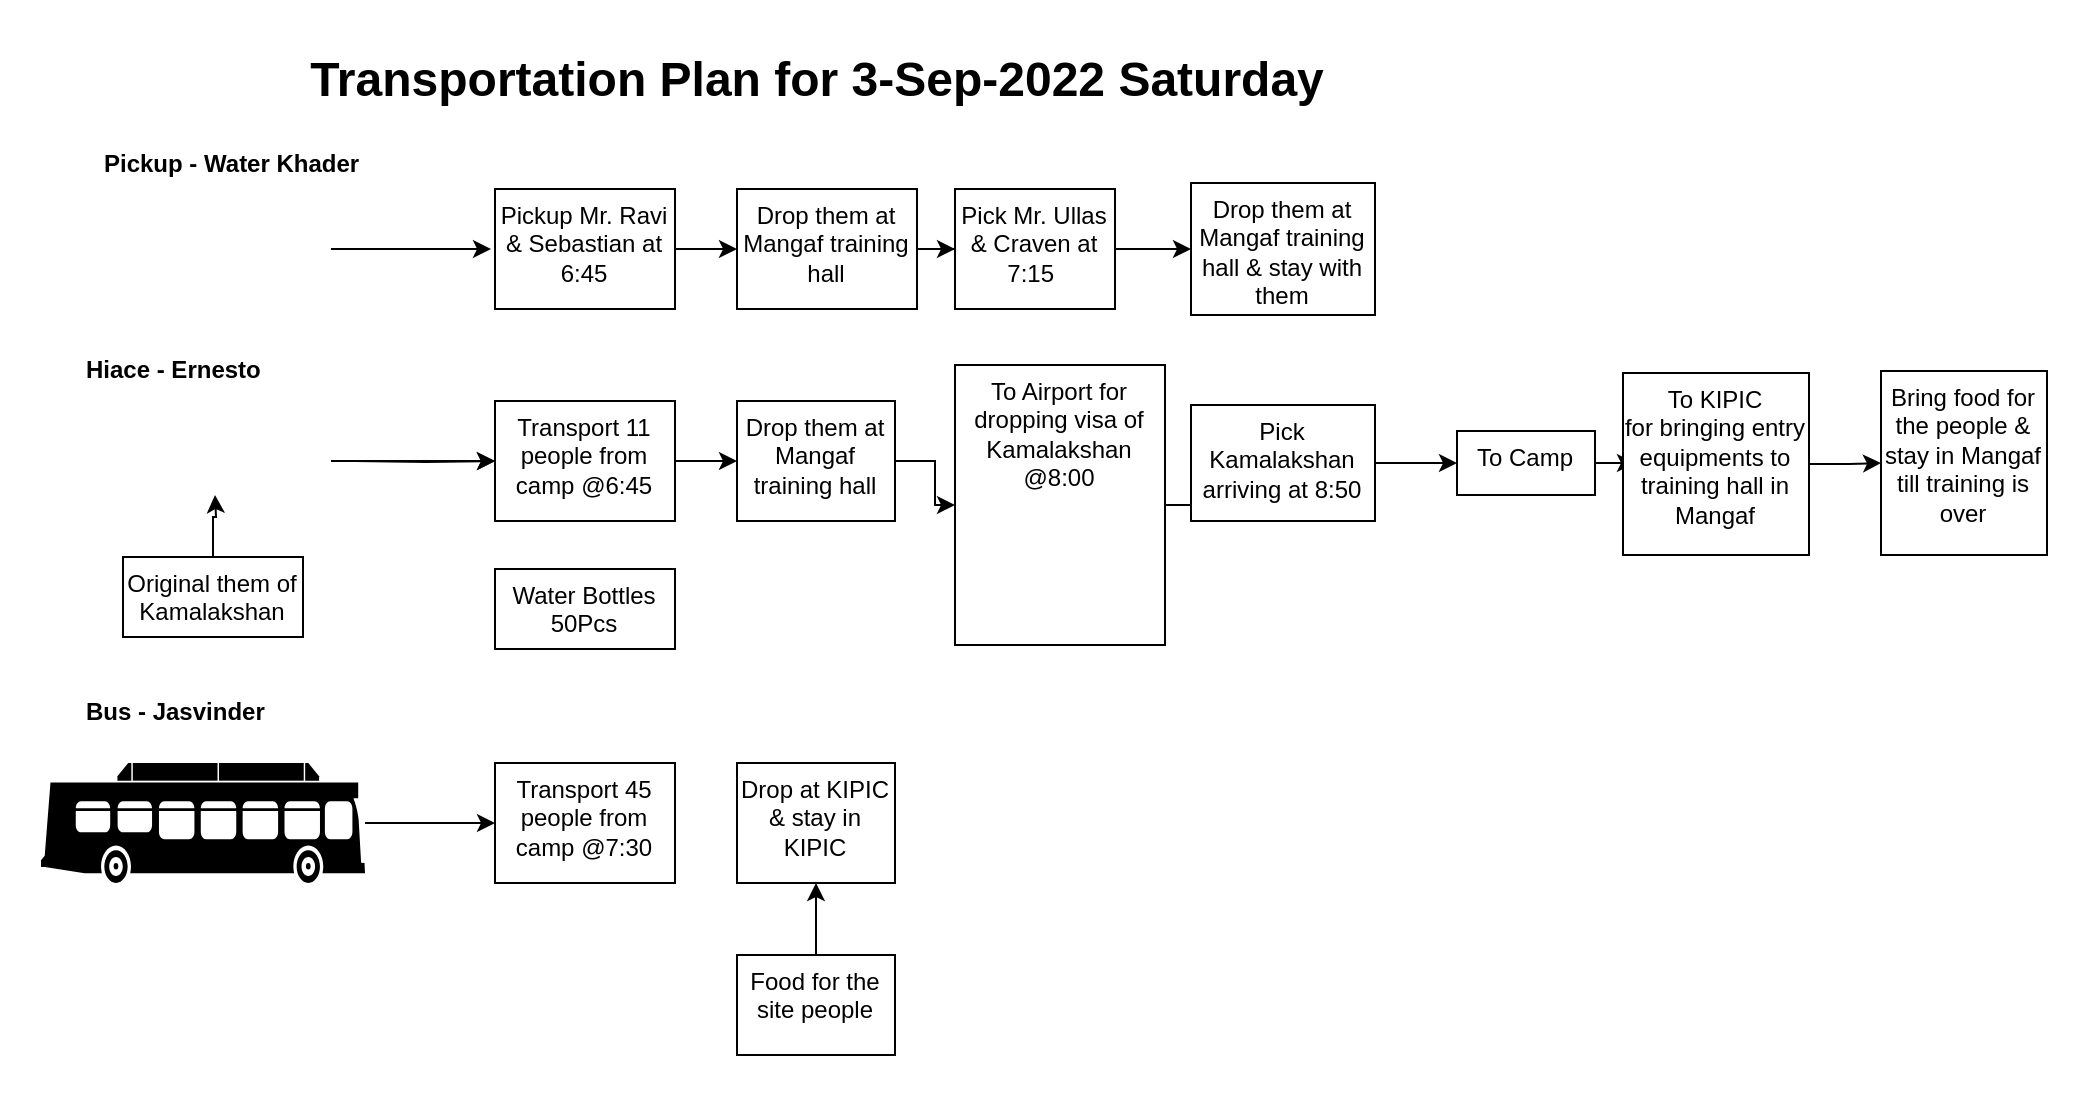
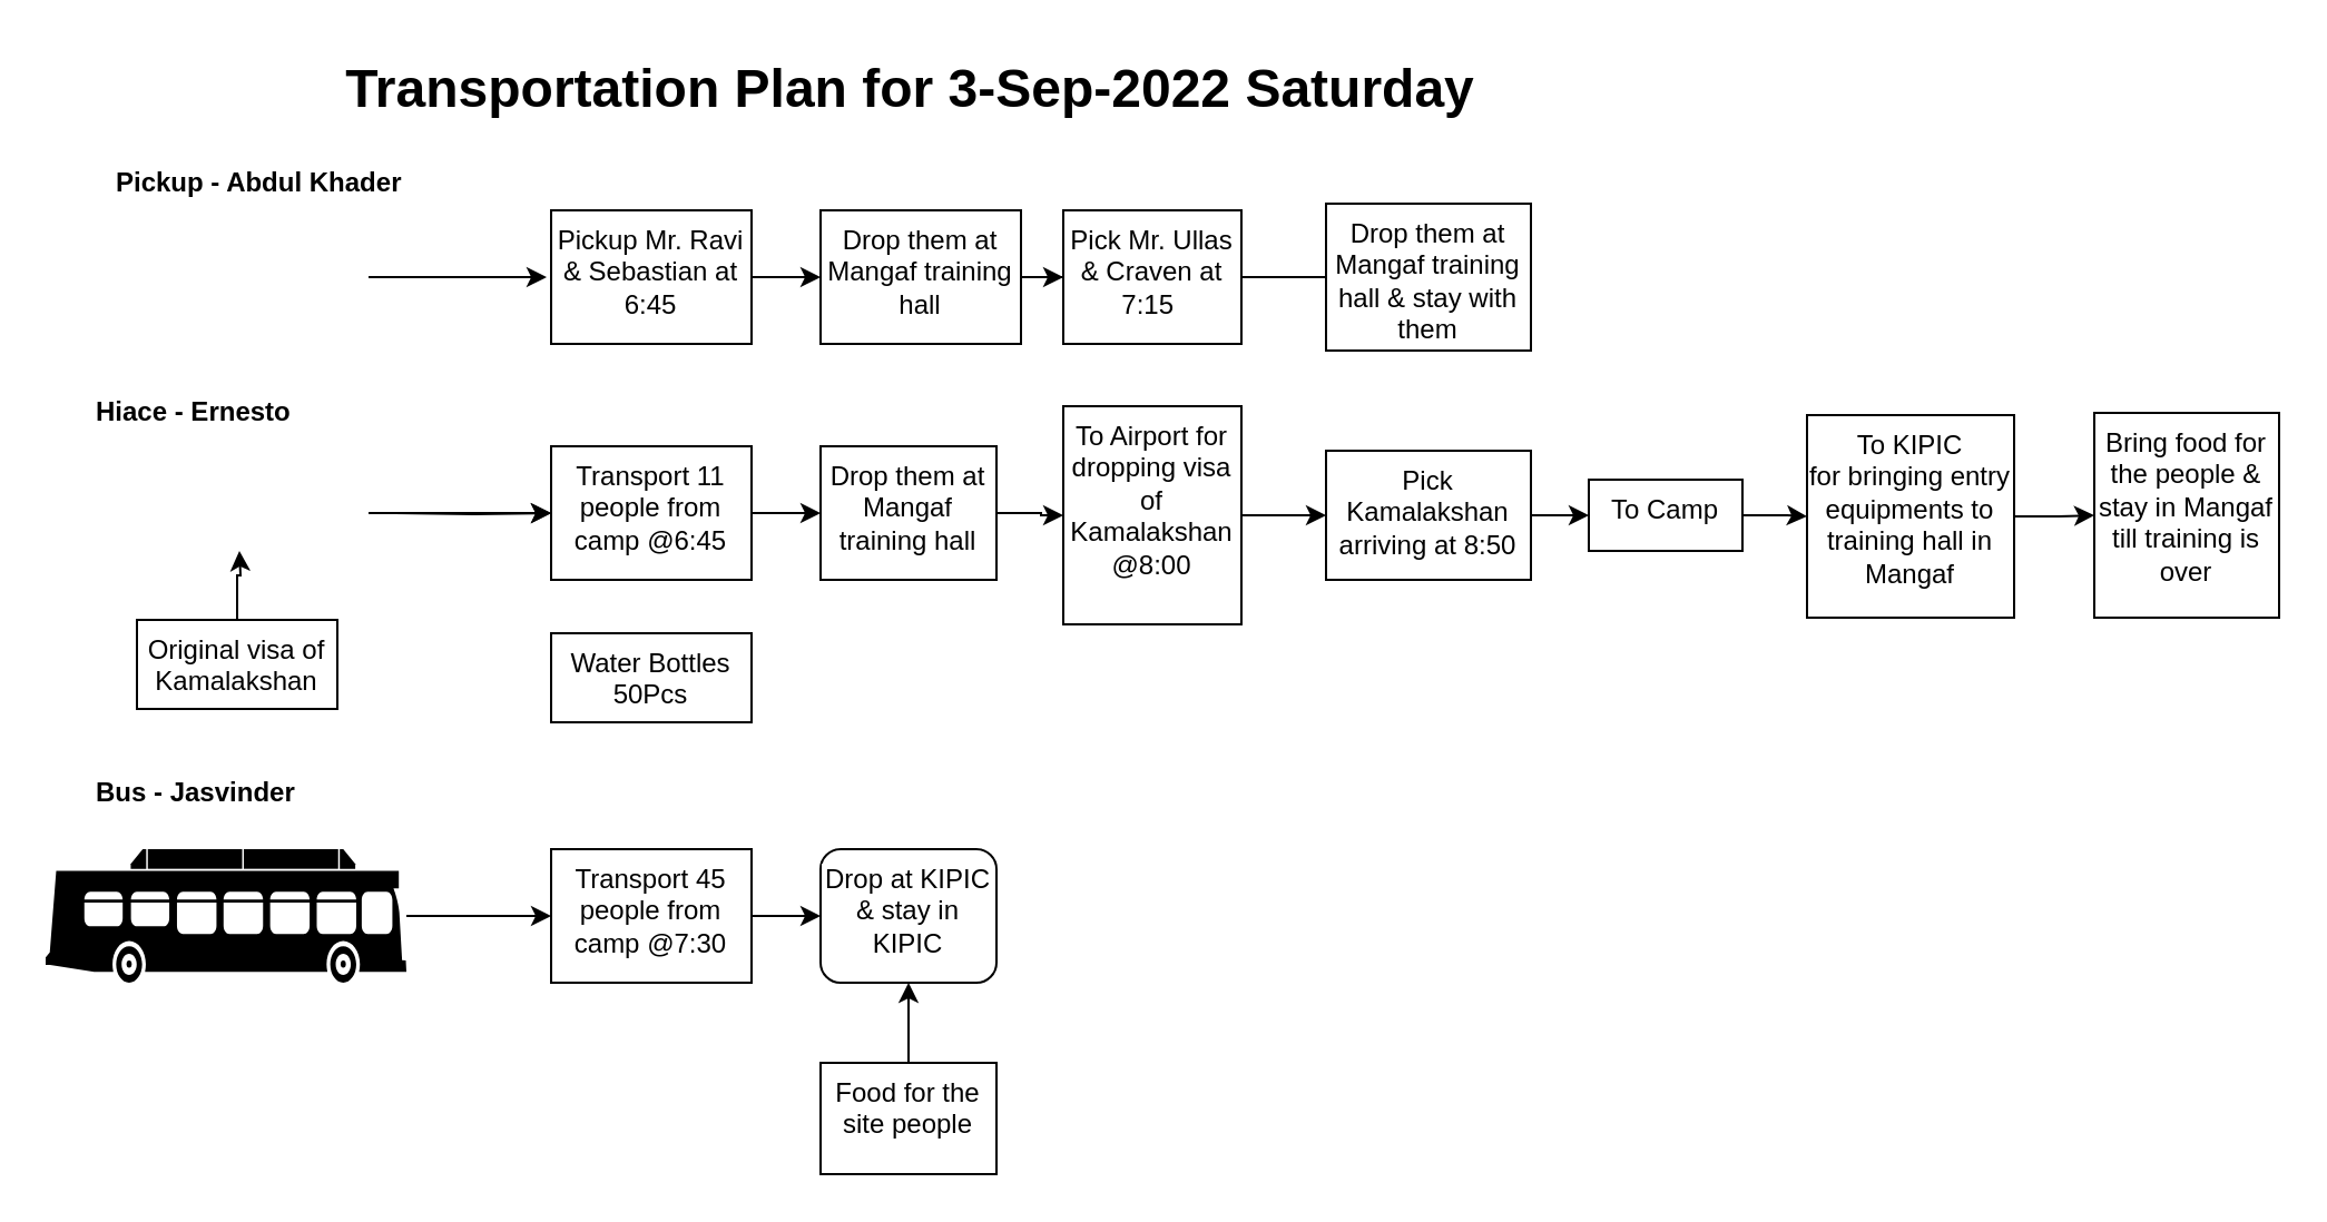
- <mxCell id="29" value="Pickup - Water Khader" style="text;strokeColor=none;fillColor=none;align=left;verticalAlign=top;spacingLeft=4;spacingRight=4;overflow=hidden;rotatable=0;points=[[0,0.5],[1,0.5]];portConstraint=eastwest;fontStyle=1" parent="1" vertex="1"><mxGeometry x="46" y="68" width="140" height="26" as="geometry" /></mxCell>
+ <mxCell id="29" value="Pickup - Abdul Khader" style="text;strokeColor=none;fillColor=none;align=left;verticalAlign=top;spacingLeft=4;spacingRight=4;overflow=hidden;rotatable=0;points=[[0,0.5],[1,0.5]];portConstraint=eastwest;fontStyle=1" parent="1" vertex="1"><mxGeometry x="46" y="68" width="140" height="26" as="geometry" /></mxCell>
- <mxCell id="10" value="" style="edgeStyle=orthogonalEdgeStyle;rounded=0;orthogonalLoop=1;jettySize=auto;html=1;" parent="1" source="11" target="12" edge="1"><mxGeometry relative="1" as="geometry" /></mxCell>
+ <mxCell id="10" value="" style="edgeStyle=orthogonalEdgeStyle;rounded=0;orthogonalLoop=1;jettySize=auto;html=1;endArrow=none;" parent="1" source="11" target="12" edge="1"><mxGeometry relative="1" as="geometry" /></mxCell>
- <mxCell id="25" value="To Camp" style="whiteSpace=wrap;html=1;verticalAlign=top;labelBackgroundColor=#ffffff;" parent="1" vertex="1"><mxGeometry x="728" y="215" width="69" height="32" as="geometry" /></mxCell>
+ <mxCell id="25" value="To Camp" style="whiteSpace=wrap;html=1;verticalAlign=top;labelBackgroundColor=#ffffff;" parent="1" vertex="1"><mxGeometry x="713" y="215" width="69" height="32" as="geometry" /></mxCell>
- <mxCell id="19" value="To Airport for dropping visa of Kamalakshan @8:00" style="whiteSpace=wrap;html=1;verticalAlign=top;labelBackgroundColor=#ffffff;" parent="1" vertex="1"><mxGeometry x="477" y="182" width="105" height="140" as="geometry" /></mxCell>
+ <mxCell id="19" value="To Airport for dropping visa of Kamalakshan @8:00" style="whiteSpace=wrap;html=1;verticalAlign=top;labelBackgroundColor=#ffffff;" parent="1" vertex="1"><mxGeometry x="477" y="182" width="80" height="98" as="geometry" /></mxCell>
- <mxCell id="37" value="Original them of Kamalakshan" style="whiteSpace=wrap;html=1;verticalAlign=top;labelBackgroundColor=#ffffff;" parent="1" vertex="1"><mxGeometry x="61" y="278" width="90" height="40" as="geometry" /></mxCell>
+ <mxCell id="37" value="Original visa of Kamalakshan" style="whiteSpace=wrap;html=1;verticalAlign=top;labelBackgroundColor=#ffffff;" parent="1" vertex="1"><mxGeometry x="61" y="278" width="90" height="40" as="geometry" /></mxCell>
+ <mxCell id="26" value="" style="edgeStyle=orthogonalEdgeStyle;rounded=0;orthogonalLoop=1;jettySize=auto;html=1;" parent="1" source="27" target="28" edge="1"><mxGeometry relative="1" as="geometry" /></mxCell>
- <mxCell id="28" value="Drop at KIPIC &amp;amp; stay in KIPIC" style="whiteSpace=wrap;html=1;verticalAlign=top;labelBackgroundColor=#ffffff;" parent="1" vertex="1"><mxGeometry x="368" y="381" width="79" height="60" as="geometry" /></mxCell>
+ <mxCell id="28" value="Drop at KIPIC &amp;amp; stay in KIPIC" style="whiteSpace=wrap;html=1;verticalAlign=top;labelBackgroundColor=#ffffff;rounded=1;" parent="1" vertex="1"><mxGeometry x="368" y="381" width="79" height="60" as="geometry" /></mxCell>
